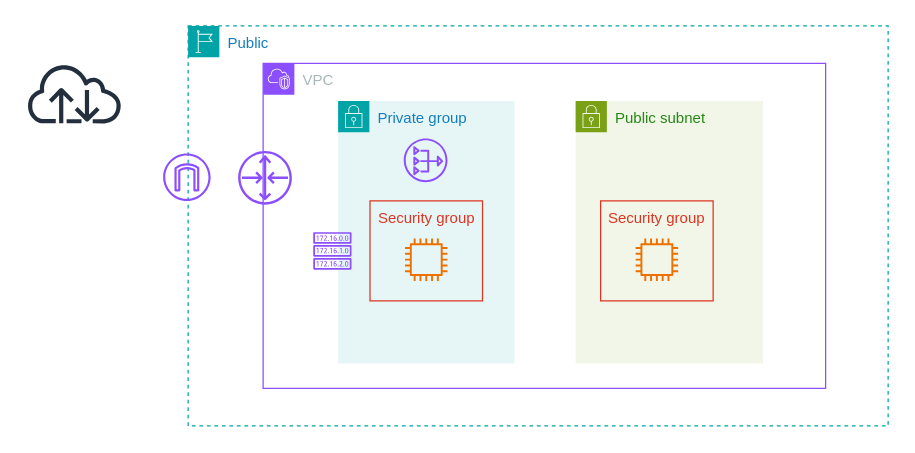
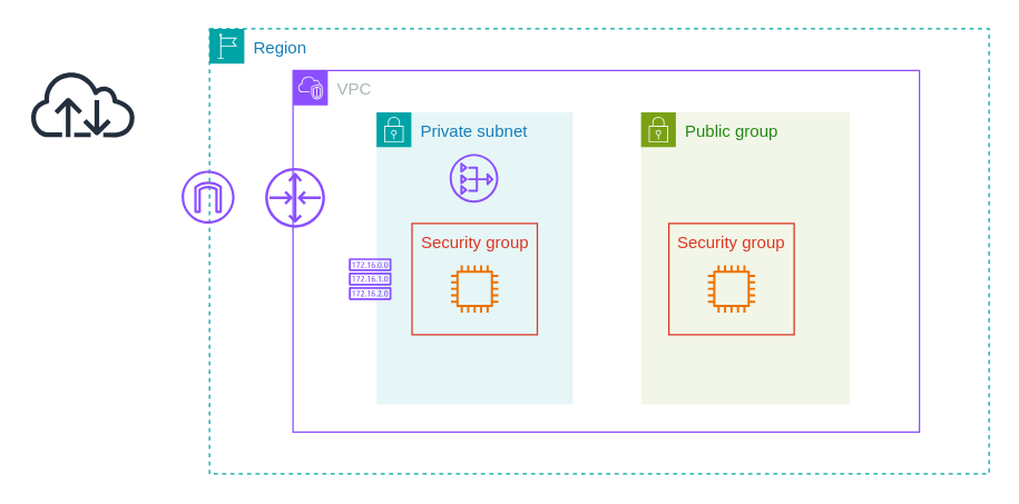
- <mxCell id="8" value="Public" style="points=[[0,0],[0.25,0],[0.5,0],[0.75,0],[1,0],[1,0.25],[1,0.5],[1,0.75],[1,1],[0.75,1],[0.5,1],[0.25,1],[0,1],[0,0.75],[0,0.5],[0,0.25]];outlineConnect=0;gradientColor=none;html=1;whiteSpace=wrap;fontSize=12;fontStyle=0;container=1;pointerEvents=0;collapsible=0;recursiveResize=0;shape=mxgraph.aws4.group;grIcon=mxgraph.aws4.group_region;strokeColor=#00A4A6;fillColor=none;verticalAlign=top;align=left;spacingLeft=30;fontColor=#147EBA;dashed=1;" parent="1" vertex="1"><mxGeometry x="150" y="20" width="560" height="320" as="geometry" /></mxCell>
+ <mxCell id="8" value="Region" style="points=[[0,0],[0.25,0],[0.5,0],[0.75,0],[1,0],[1,0.25],[1,0.5],[1,0.75],[1,1],[0.75,1],[0.5,1],[0.25,1],[0,1],[0,0.75],[0,0.5],[0,0.25]];outlineConnect=0;gradientColor=none;html=1;whiteSpace=wrap;fontSize=12;fontStyle=0;container=1;pointerEvents=0;collapsible=0;recursiveResize=0;shape=mxgraph.aws4.group;grIcon=mxgraph.aws4.group_region;strokeColor=#00A4A6;fillColor=none;verticalAlign=top;align=left;spacingLeft=30;fontColor=#147EBA;dashed=1;" parent="1" vertex="1"><mxGeometry x="150" y="20" width="560" height="320" as="geometry" /></mxCell>
- <mxCell id="4" value="Private group" style="points=[[0,0],[0.25,0],[0.5,0],[0.75,0],[1,0],[1,0.25],[1,0.5],[1,0.75],[1,1],[0.75,1],[0.5,1],[0.25,1],[0,1],[0,0.75],[0,0.5],[0,0.25]];outlineConnect=0;gradientColor=none;html=1;whiteSpace=wrap;fontSize=12;fontStyle=0;container=1;pointerEvents=0;collapsible=0;recursiveResize=0;shape=mxgraph.aws4.group;grIcon=mxgraph.aws4.group_security_group;grStroke=0;strokeColor=#00A4A6;fillColor=#E6F6F7;verticalAlign=top;align=left;spacingLeft=30;fontColor=#147EBA;dashed=0;" parent="3" vertex="1"><mxGeometry x="60" y="30" width="141" height="210" as="geometry" /></mxCell>
+ <mxCell id="4" value="Private subnet" style="points=[[0,0],[0.25,0],[0.5,0],[0.75,0],[1,0],[1,0.25],[1,0.5],[1,0.75],[1,1],[0.75,1],[0.5,1],[0.25,1],[0,1],[0,0.75],[0,0.5],[0,0.25]];outlineConnect=0;gradientColor=none;html=1;whiteSpace=wrap;fontSize=12;fontStyle=0;container=1;pointerEvents=0;collapsible=0;recursiveResize=0;shape=mxgraph.aws4.group;grIcon=mxgraph.aws4.group_security_group;grStroke=0;strokeColor=#00A4A6;fillColor=#E6F6F7;verticalAlign=top;align=left;spacingLeft=30;fontColor=#147EBA;dashed=0;" parent="3" vertex="1"><mxGeometry x="60" y="30" width="141" height="210" as="geometry" /></mxCell>
- <mxCell id="5" value="Public subnet" style="points=[[0,0],[0.25,0],[0.5,0],[0.75,0],[1,0],[1,0.25],[1,0.5],[1,0.75],[1,1],[0.75,1],[0.5,1],[0.25,1],[0,1],[0,0.75],[0,0.5],[0,0.25]];outlineConnect=0;gradientColor=none;html=1;whiteSpace=wrap;fontSize=12;fontStyle=0;container=1;pointerEvents=0;collapsible=0;recursiveResize=0;shape=mxgraph.aws4.group;grIcon=mxgraph.aws4.group_security_group;grStroke=0;strokeColor=#7AA116;fillColor=#F2F6E8;verticalAlign=top;align=left;spacingLeft=30;fontColor=#248814;dashed=0;" parent="3" vertex="1"><mxGeometry x="250" y="30" width="150" height="210" as="geometry" /></mxCell>
+ <mxCell id="5" value="Public group" style="points=[[0,0],[0.25,0],[0.5,0],[0.75,0],[1,0],[1,0.25],[1,0.5],[1,0.75],[1,1],[0.75,1],[0.5,1],[0.25,1],[0,1],[0,0.75],[0,0.5],[0,0.25]];outlineConnect=0;gradientColor=none;html=1;whiteSpace=wrap;fontSize=12;fontStyle=0;container=1;pointerEvents=0;collapsible=0;recursiveResize=0;shape=mxgraph.aws4.group;grIcon=mxgraph.aws4.group_security_group;grStroke=0;strokeColor=#7AA116;fillColor=#F2F6E8;verticalAlign=top;align=left;spacingLeft=30;fontColor=#248814;dashed=0;" parent="3" vertex="1"><mxGeometry x="250" y="30" width="150" height="210" as="geometry" /></mxCell>
